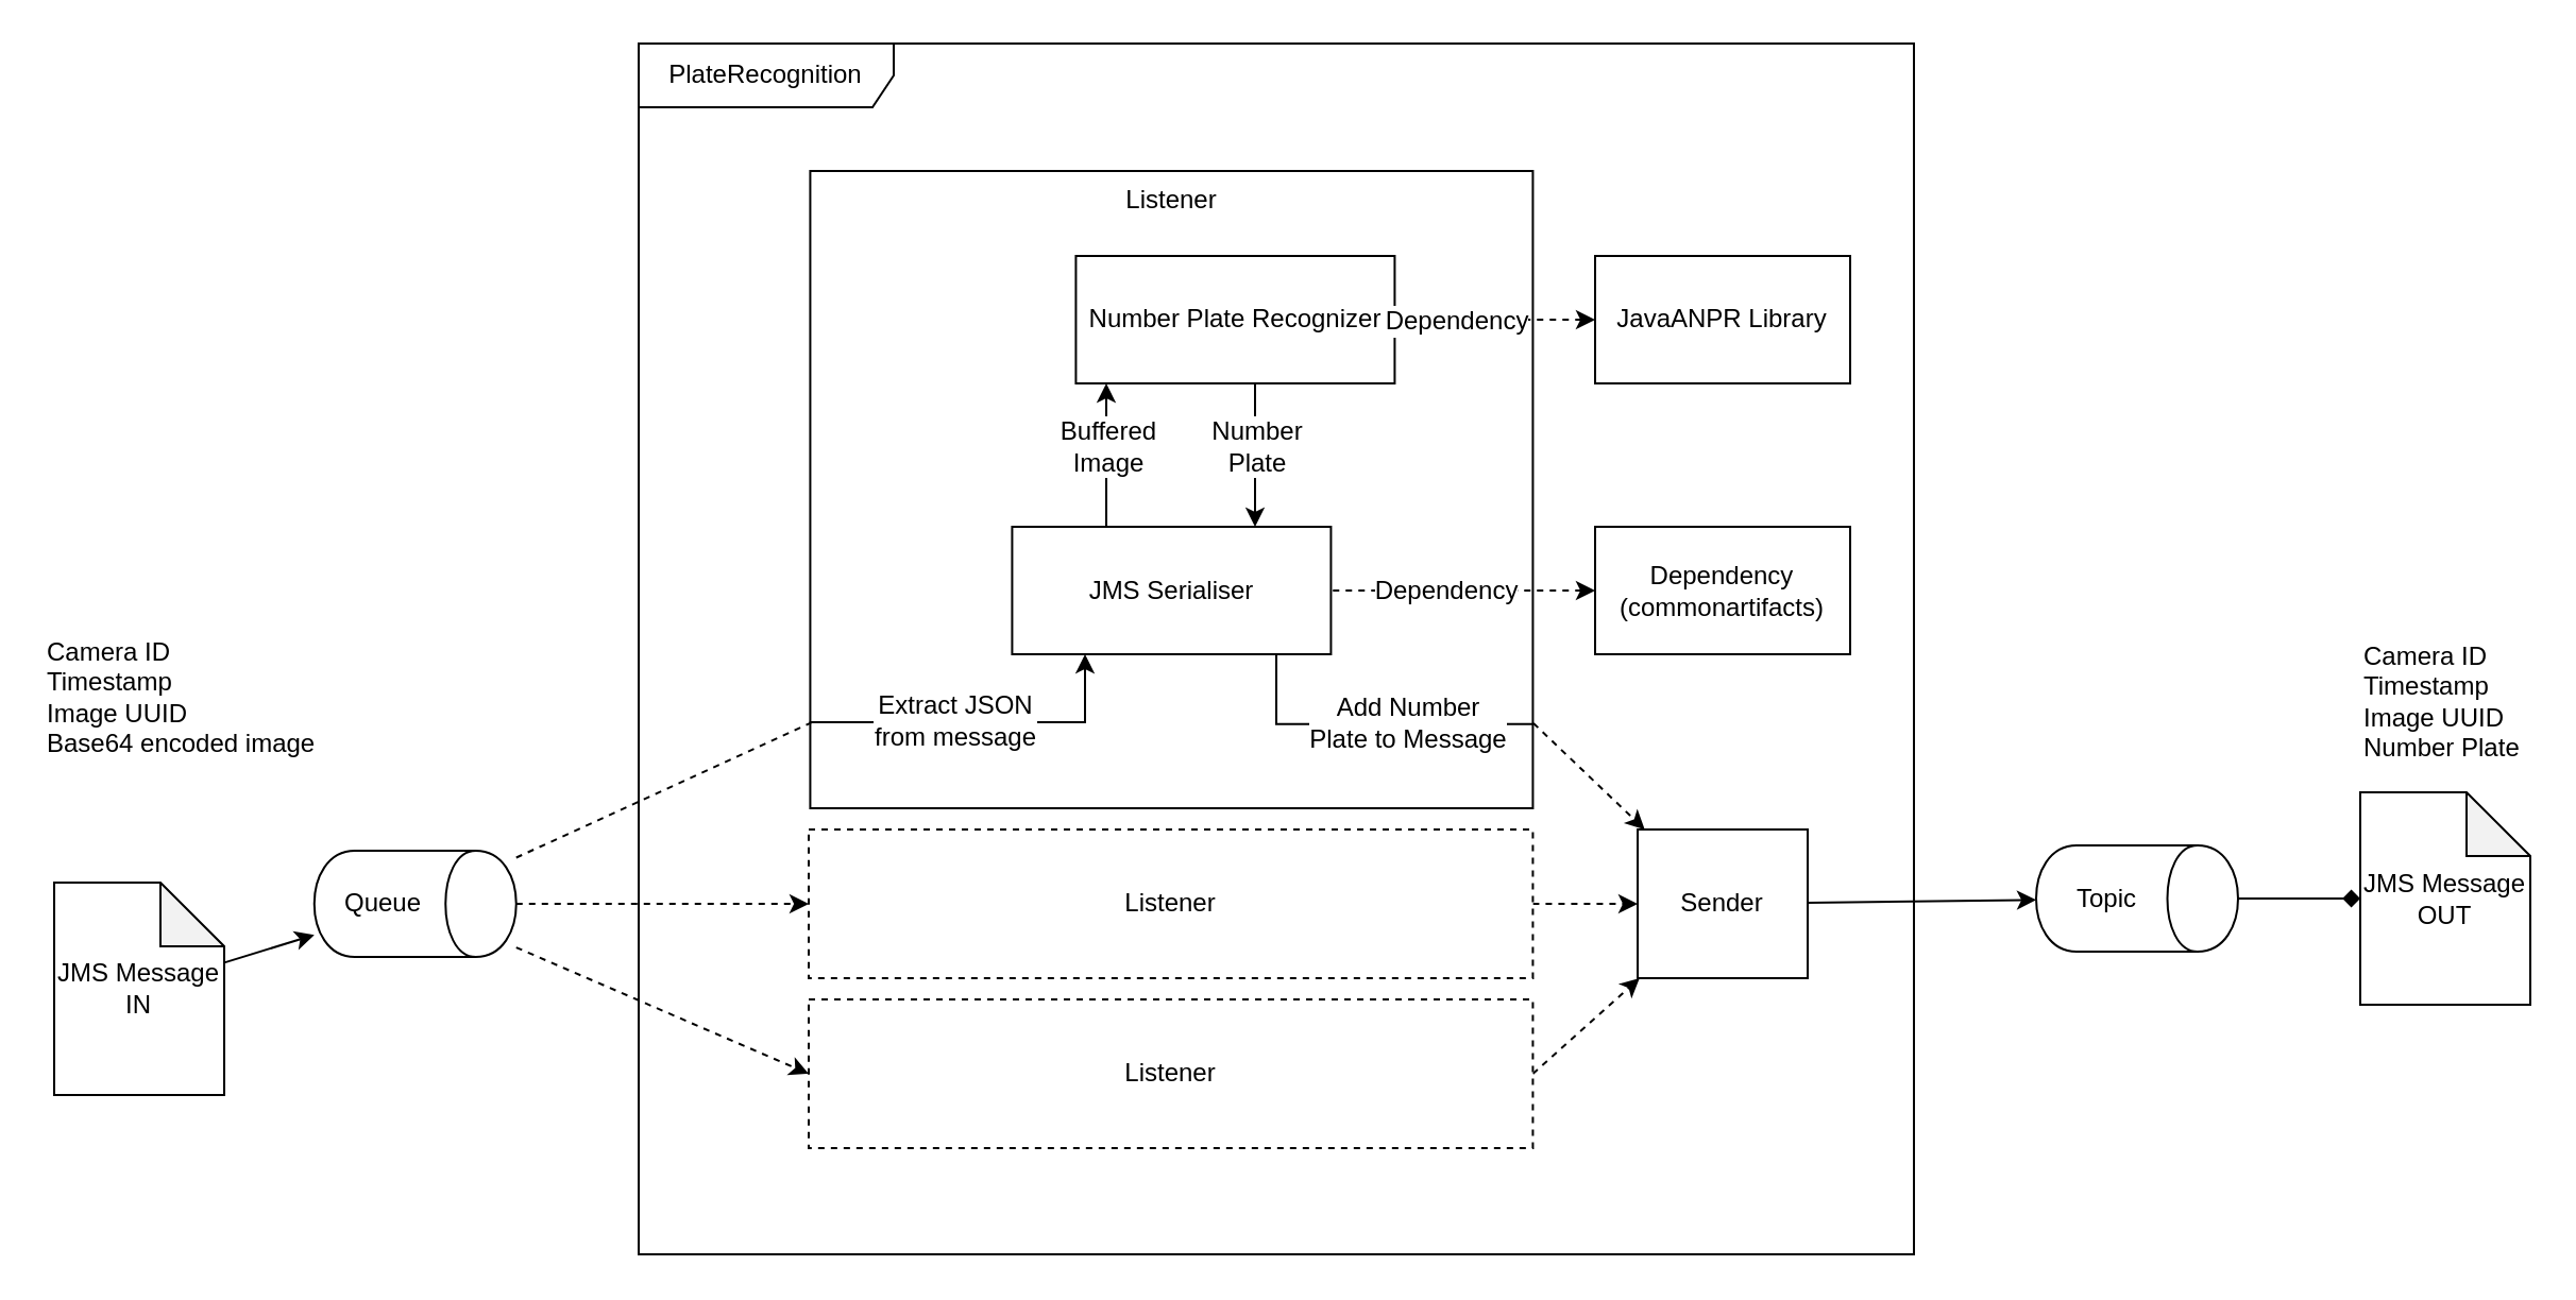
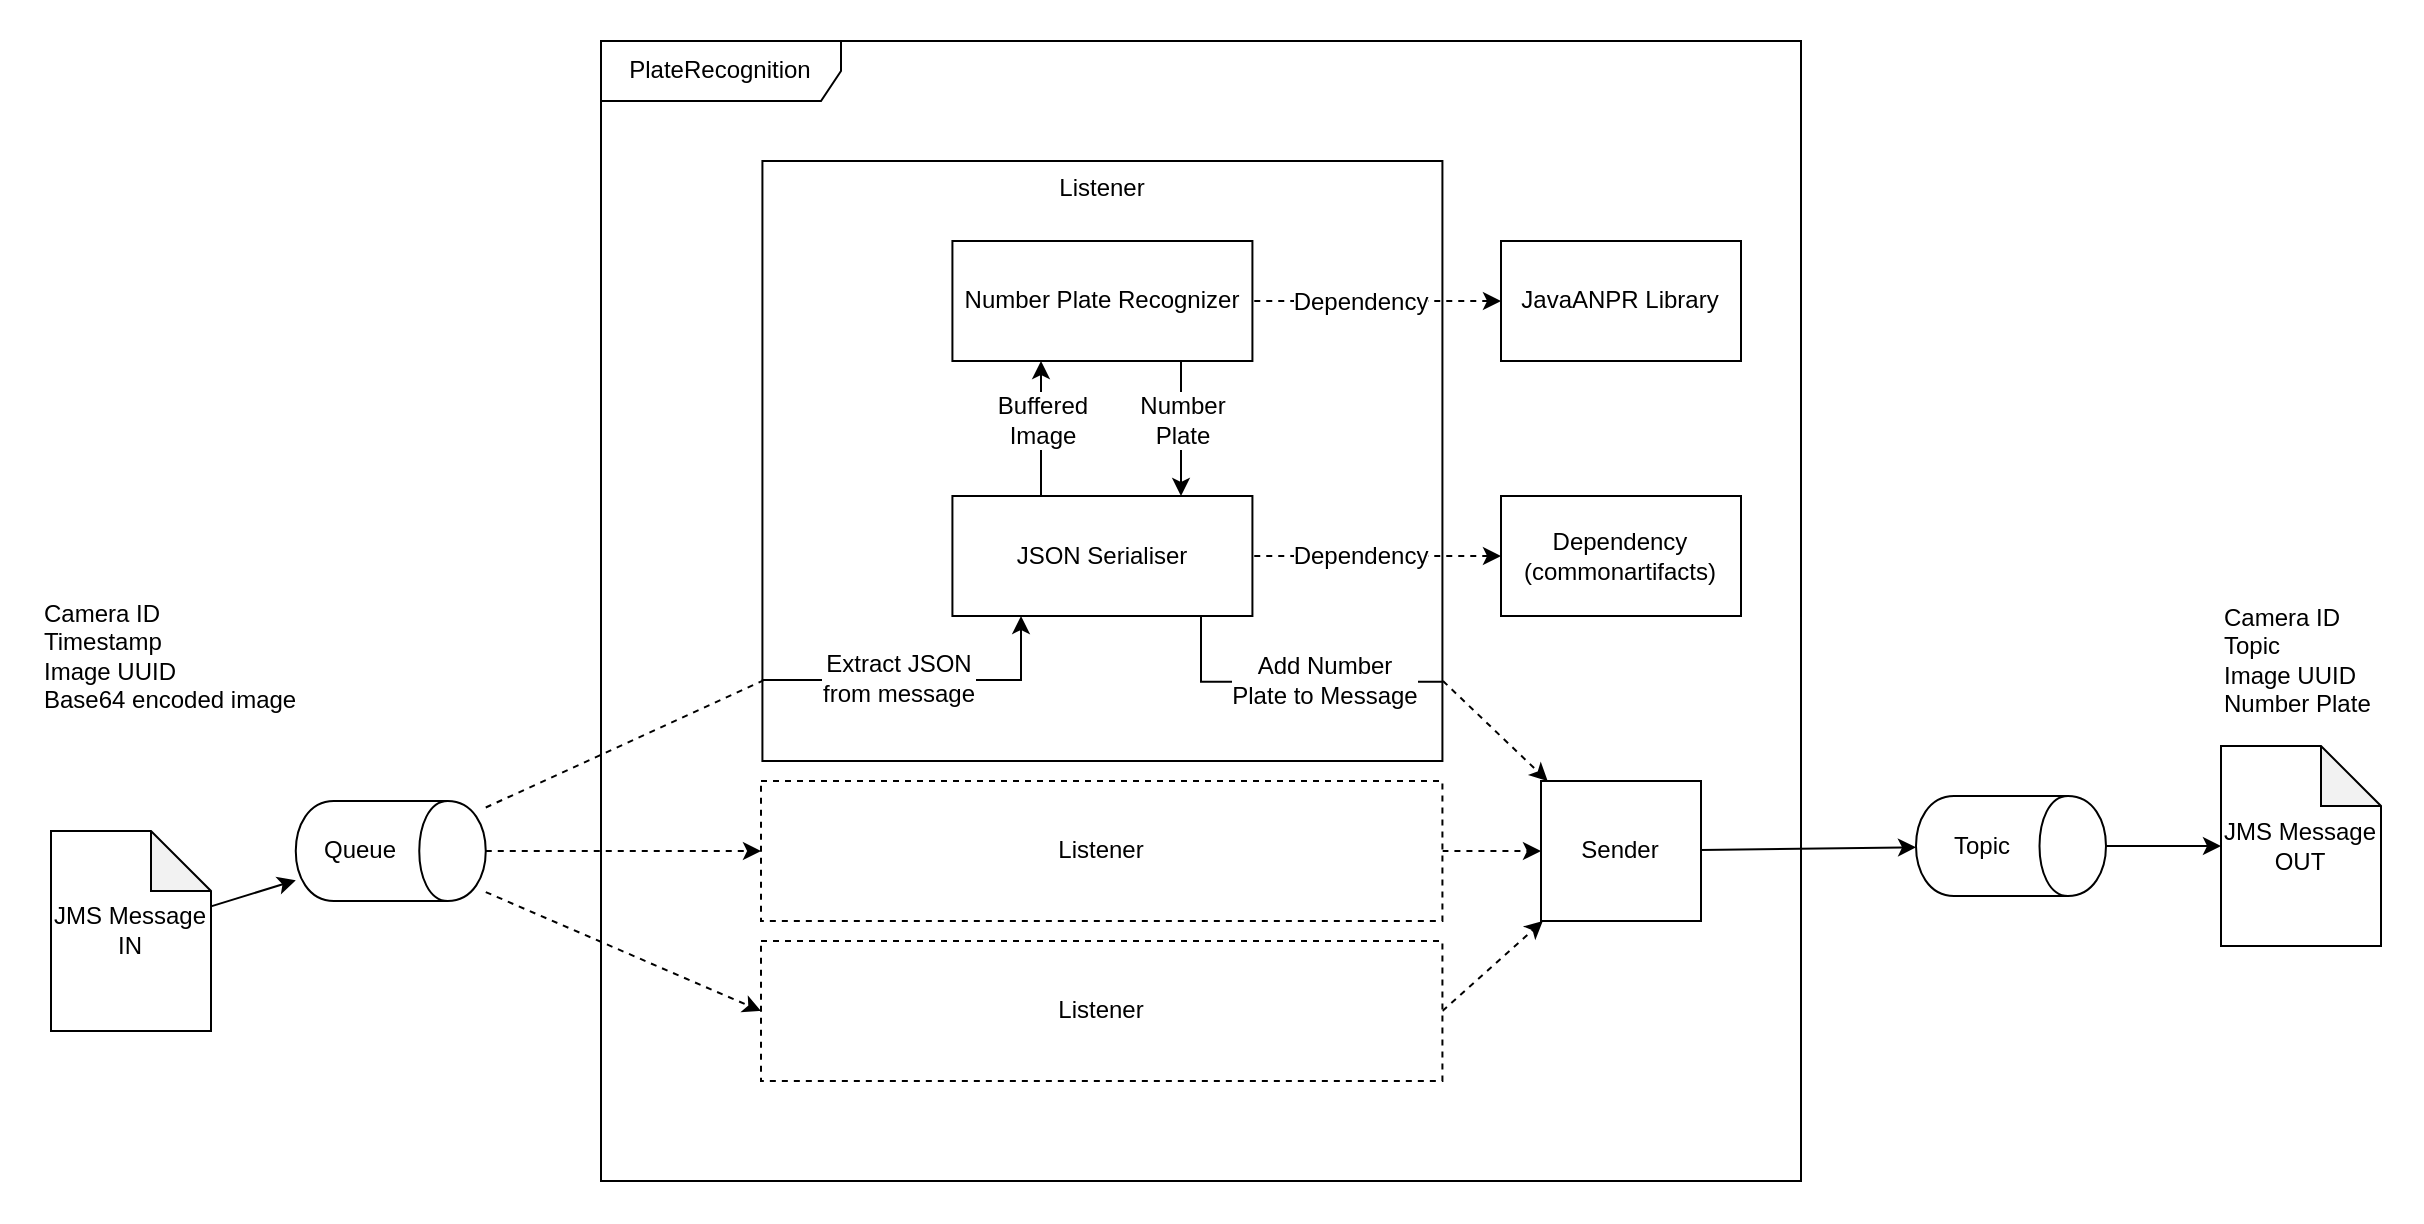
- <mxCell id="13" value="Number Plate Recognizer" style="rounded=0;whiteSpace=wrap;html=1;align=center;" parent="1" vertex="1"><mxGeometry x="505.71" y="120" width="150" height="60" as="geometry" /></mxCell>
+ <mxCell id="13" value="Number Plate Recognizer" style="rounded=0;whiteSpace=wrap;html=1;align=center;" parent="1" vertex="1"><mxGeometry x="475.71" y="120" width="150" height="60" as="geometry" /></mxCell>
- <mxCell id="12" value="JMS Serialiser" style="rounded=0;whiteSpace=wrap;html=1;align=center;" parent="1" vertex="1"><mxGeometry x="475.71" y="247.5" width="150" height="60" as="geometry" /></mxCell>
+ <mxCell id="12" value="JSON Serialiser" style="rounded=0;whiteSpace=wrap;html=1;align=center;" parent="1" vertex="1"><mxGeometry x="475.71" y="247.5" width="150" height="60" as="geometry" /></mxCell>
- <mxCell id="8" value="Camera ID&lt;br&gt;Timestamp&lt;br&gt;Image UUID&lt;br&gt;Number Plate" style="text;html=1;strokeColor=none;fillColor=none;align=left;verticalAlign=top;whiteSpace=wrap;rounded=0;" parent="1" vertex="1"><mxGeometry x="1110" y="295" width="80" height="80" as="geometry" /></mxCell>
+ <mxCell id="8" value="Camera ID&lt;br&gt;Topic&lt;br&gt;Image UUID&lt;br&gt;Number Plate" style="text;html=1;strokeColor=none;fillColor=none;align=left;verticalAlign=top;whiteSpace=wrap;rounded=0;" parent="1" vertex="1"><mxGeometry x="1110" y="295" width="80" height="80" as="geometry" /></mxCell>
- <mxCell id="9" style="edgeStyle=orthogonalEdgeStyle;rounded=0;orthogonalLoop=1;jettySize=auto;html=1;endArrow=diamond;" parent="1" source="29" target="6" edge="1"><mxGeometry relative="1" as="geometry"><mxPoint x="1700" y="358.636" as="sourcePoint" /></mxGeometry></mxCell>
+ <mxCell id="9" style="edgeStyle=orthogonalEdgeStyle;rounded=0;orthogonalLoop=1;jettySize=auto;html=1;" parent="1" source="29" target="6" edge="1"><mxGeometry relative="1" as="geometry"><mxPoint x="1700" y="358.636" as="sourcePoint" /></mxGeometry></mxCell>
